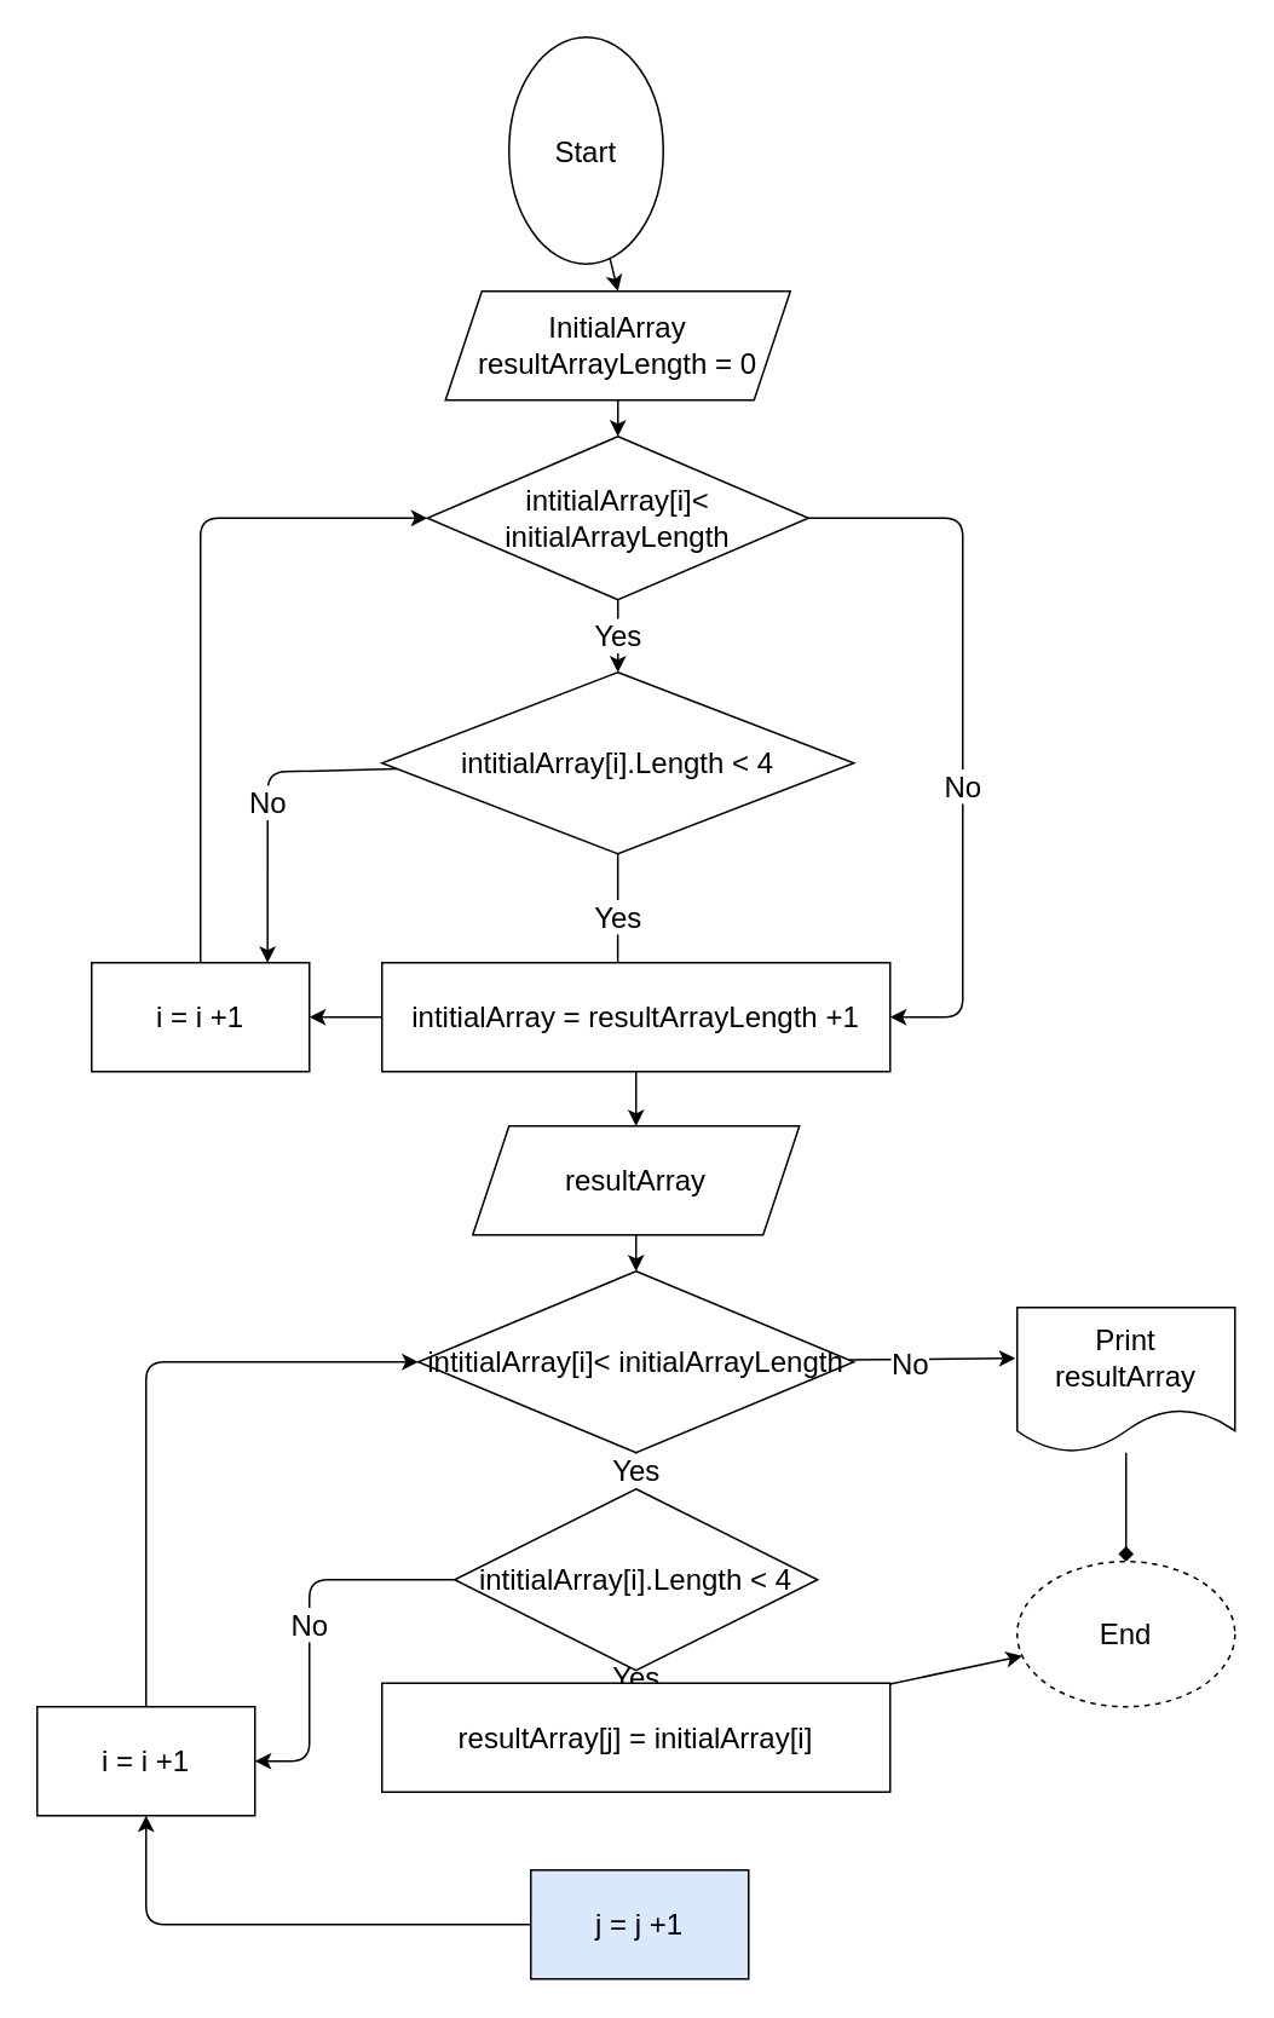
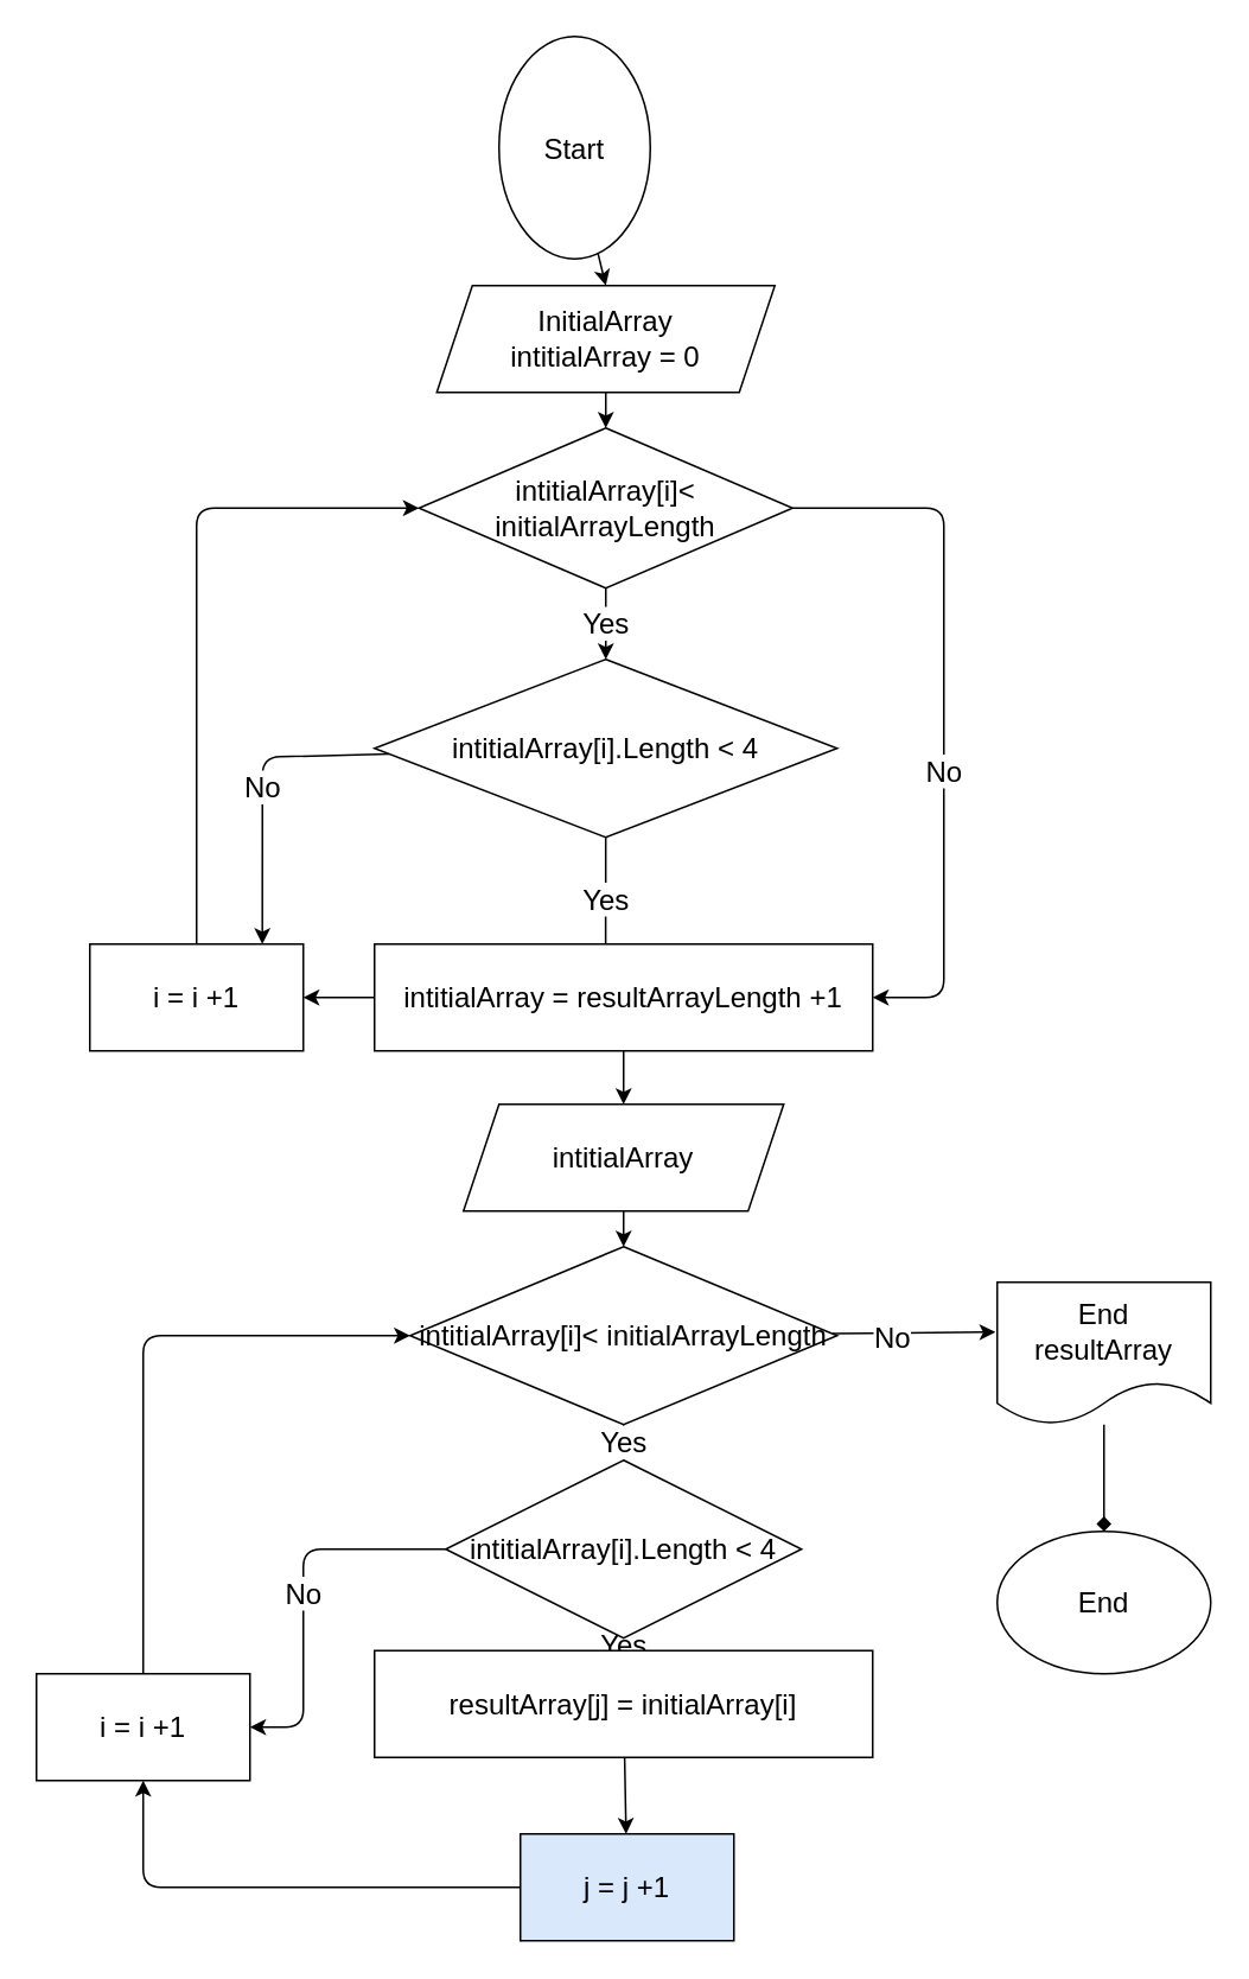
- <mxCell id="5" value="InitialArray&lt;br style=&quot;font-size: 16px;&quot;&gt;resultArrayLength = 0" style="shape=parallelogram;perimeter=parallelogramPerimeter;whiteSpace=wrap;html=1;fixedSize=1;fontSize=16;" vertex="1" parent="1"><mxGeometry x="245" y="160" width="190" height="60" as="geometry" /></mxCell>
+ <mxCell id="5" value="InitialArray&lt;br style=&quot;font-size: 16px;&quot;&gt;intitialArray = 0" style="shape=parallelogram;perimeter=parallelogramPerimeter;whiteSpace=wrap;html=1;fixedSize=1;fontSize=16;" vertex="1" parent="1"><mxGeometry x="245" y="160" width="190" height="60" as="geometry" /></mxCell>
- <mxCell id="19" value="resultArray" style="shape=parallelogram;perimeter=parallelogramPerimeter;whiteSpace=wrap;html=1;fixedSize=1;fontSize=16;" vertex="1" parent="1"><mxGeometry x="260" y="620" width="180" height="60" as="geometry" /></mxCell>
+ <mxCell id="19" value="intitialArray" style="shape=parallelogram;perimeter=parallelogramPerimeter;whiteSpace=wrap;html=1;fixedSize=1;fontSize=16;" vertex="1" parent="1"><mxGeometry x="260" y="620" width="180" height="60" as="geometry" /></mxCell>
- <mxCell id="34" value="Print&lt;br&gt;resultArray" style="shape=document;whiteSpace=wrap;html=1;boundedLbl=1;fontSize=16;" vertex="1" parent="1"><mxGeometry x="560" y="720" width="120" height="80" as="geometry" /></mxCell>
+ <mxCell id="34" value="End&lt;br&gt;resultArray" style="shape=document;whiteSpace=wrap;html=1;boundedLbl=1;fontSize=16;" vertex="1" parent="1"><mxGeometry x="560" y="720" width="120" height="80" as="geometry" /></mxCell>
- <mxCell id="35" value="End" style="ellipse;whiteSpace=wrap;html=1;fontSize=16;dashed=1;" vertex="1" parent="1"><mxGeometry x="560" y="860" width="120" height="80" as="geometry" /></mxCell>
+ <mxCell id="35" value="End" style="ellipse;whiteSpace=wrap;html=1;fontSize=16;" vertex="1" parent="1"><mxGeometry x="560" y="860" width="120" height="80" as="geometry" /></mxCell>
- <mxCell id="27" value="" style="edgeStyle=none;html=1;fontSize=16;" edge="1" parent="1" source="28" target="35"><mxGeometry relative="1" as="geometry" /></mxCell>
+ <mxCell id="27" value="" style="edgeStyle=none;html=1;fontSize=16;" edge="1" parent="1" source="28" target="32"><mxGeometry relative="1" as="geometry" /></mxCell>
